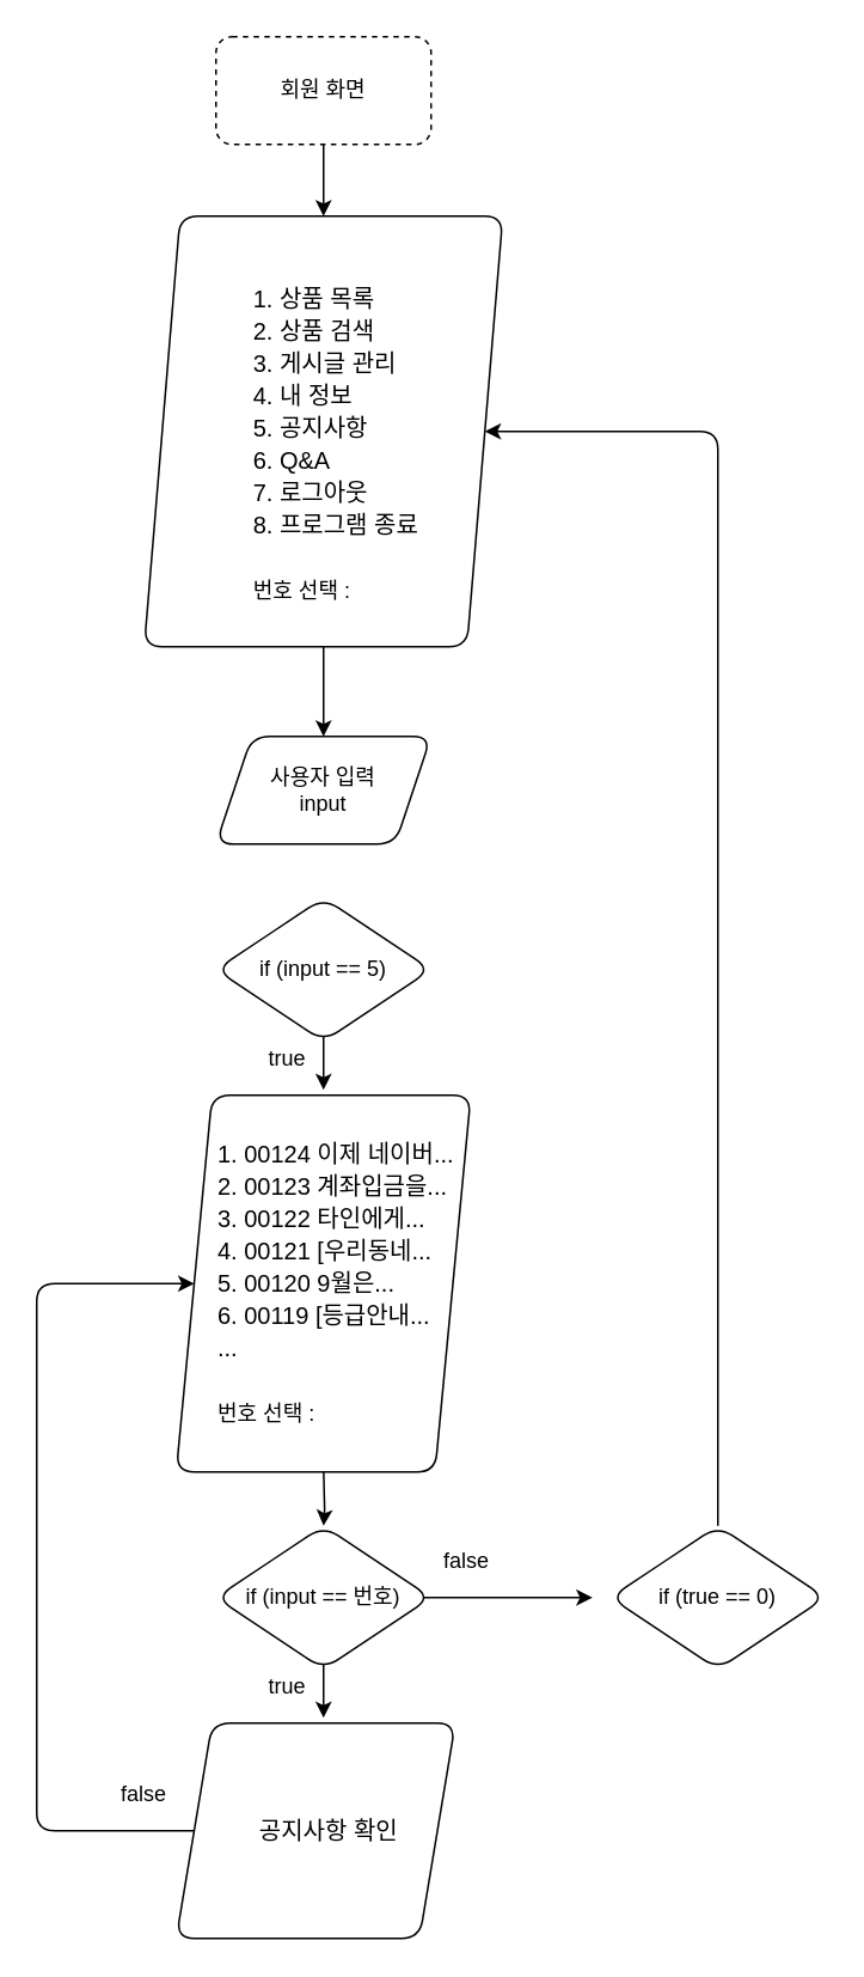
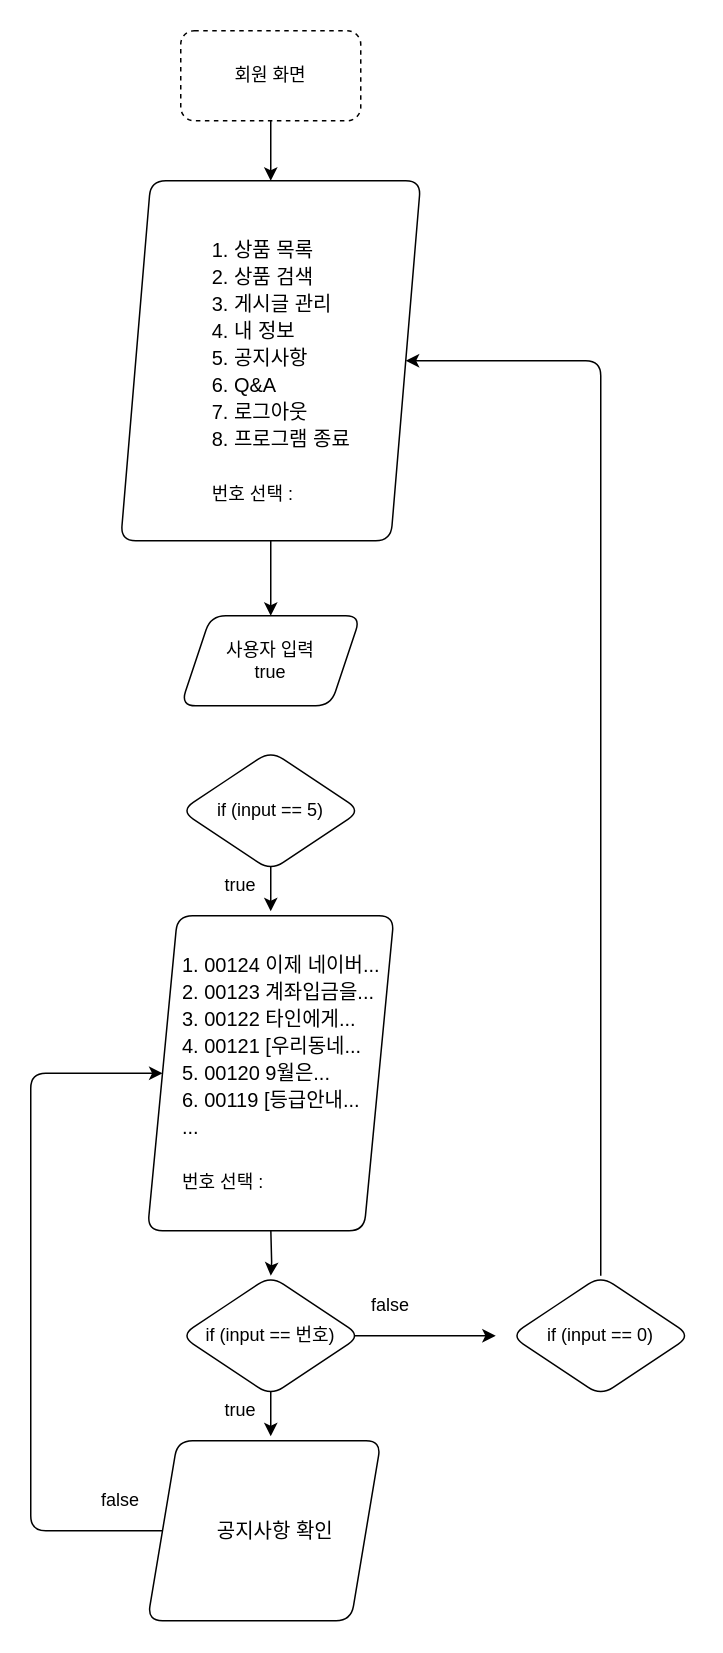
- <mxCell id="6" value="사용자 입력&lt;br&gt;input" style="shape=parallelogram;perimeter=parallelogramPerimeter;whiteSpace=wrap;html=1;fixedSize=1;rounded=1;" parent="1" vertex="1"><mxGeometry x="120" y="410" width="120" height="60" as="geometry" /></mxCell>
+ <mxCell id="6" value="사용자 입력&lt;br&gt;true" style="shape=parallelogram;perimeter=parallelogramPerimeter;whiteSpace=wrap;html=1;fixedSize=1;rounded=1;" parent="1" vertex="1"><mxGeometry x="120" y="410" width="120" height="60" as="geometry" /></mxCell>
- <mxCell id="17" value="if (true == 0)" style="rhombus;whiteSpace=wrap;html=1;rounded=1;" parent="1" vertex="1"><mxGeometry x="340" y="850" width="120" height="80" as="geometry" /></mxCell>
+ <mxCell id="17" value="if (input == 0)" style="rhombus;whiteSpace=wrap;html=1;rounded=1;" parent="1" vertex="1"><mxGeometry x="340" y="850" width="120" height="80" as="geometry" /></mxCell>
